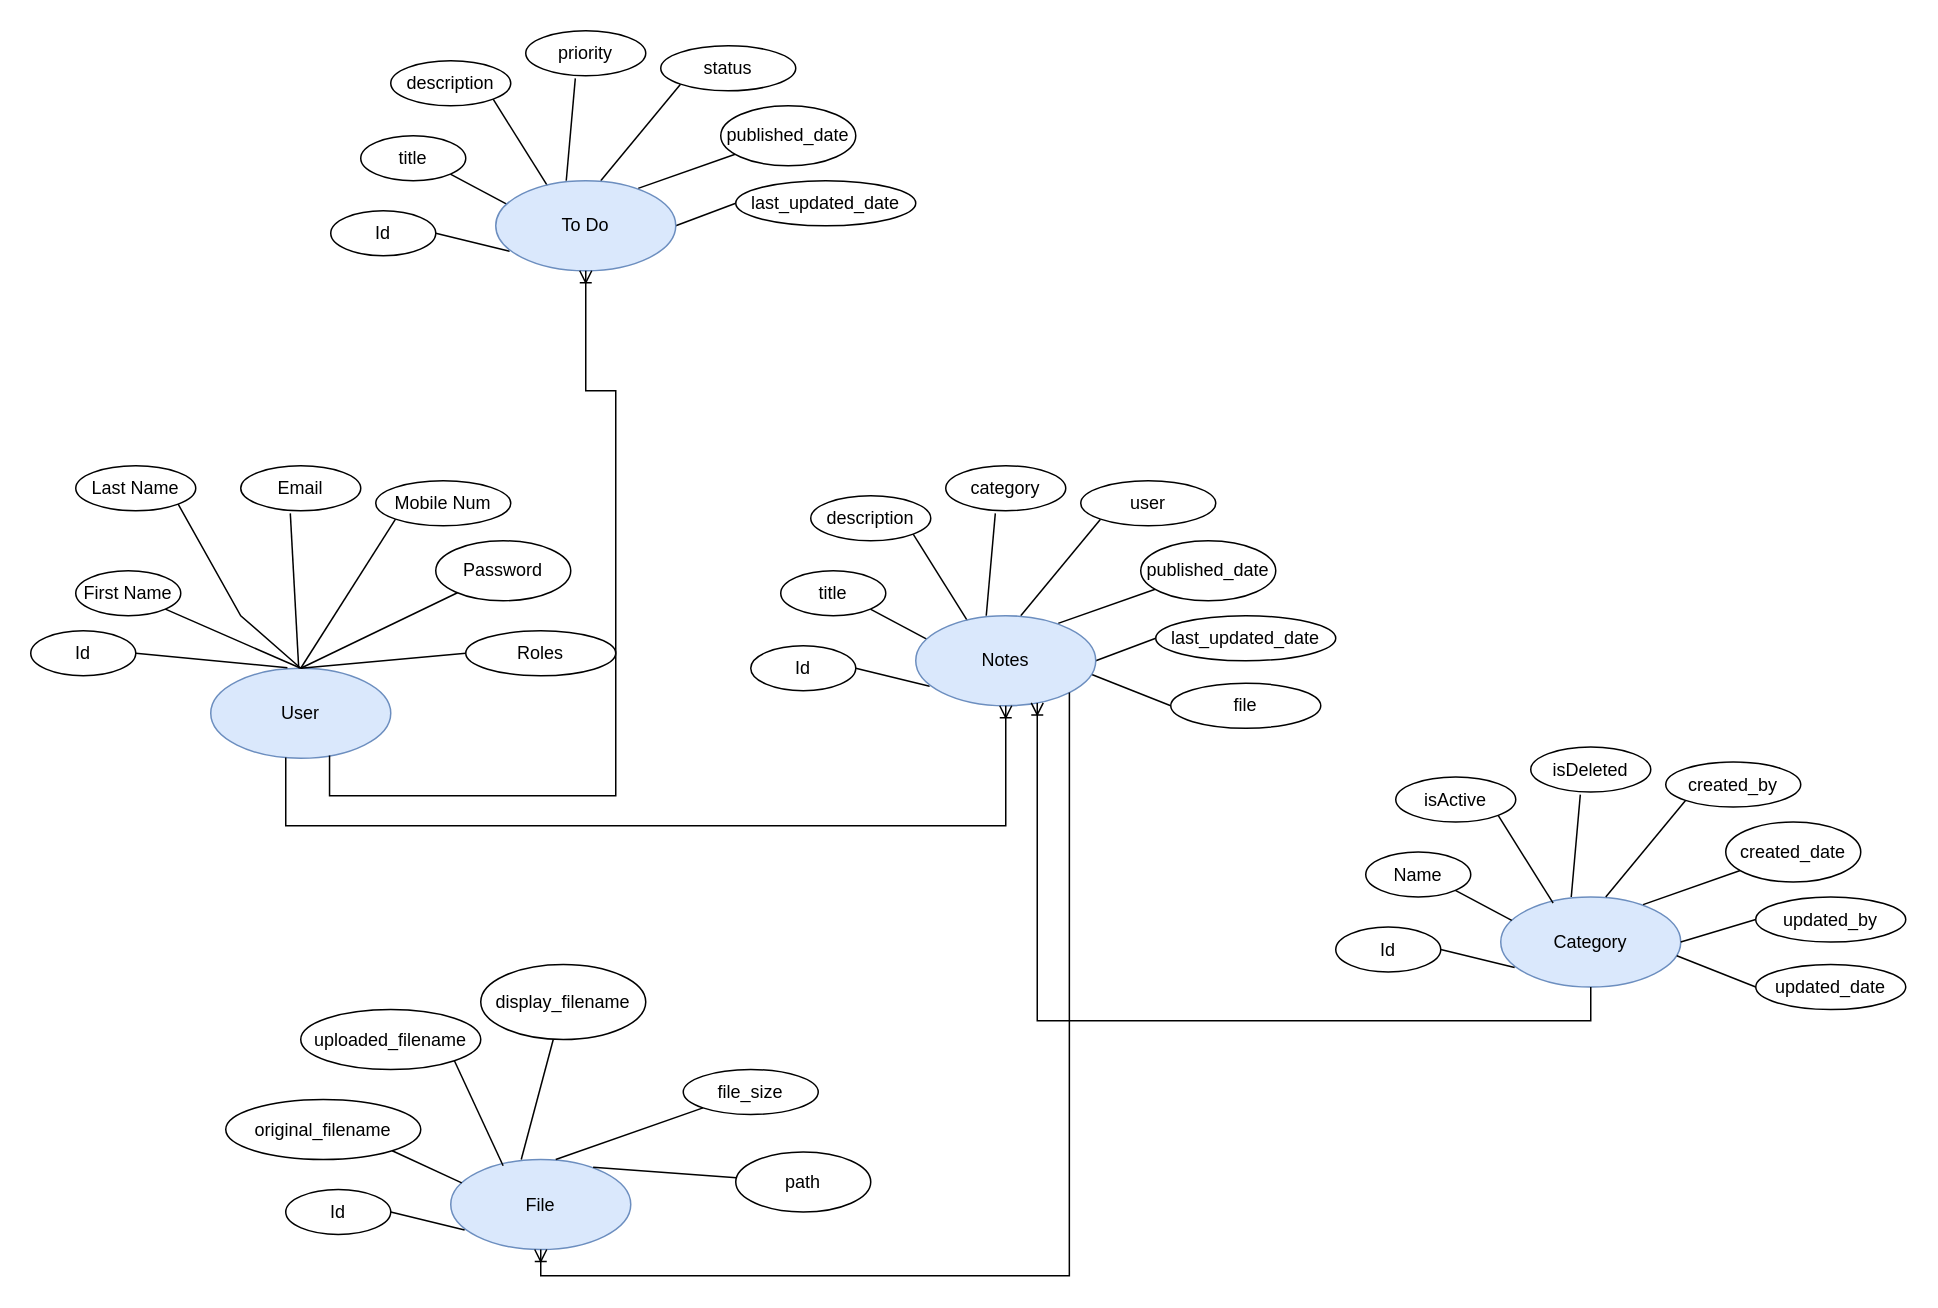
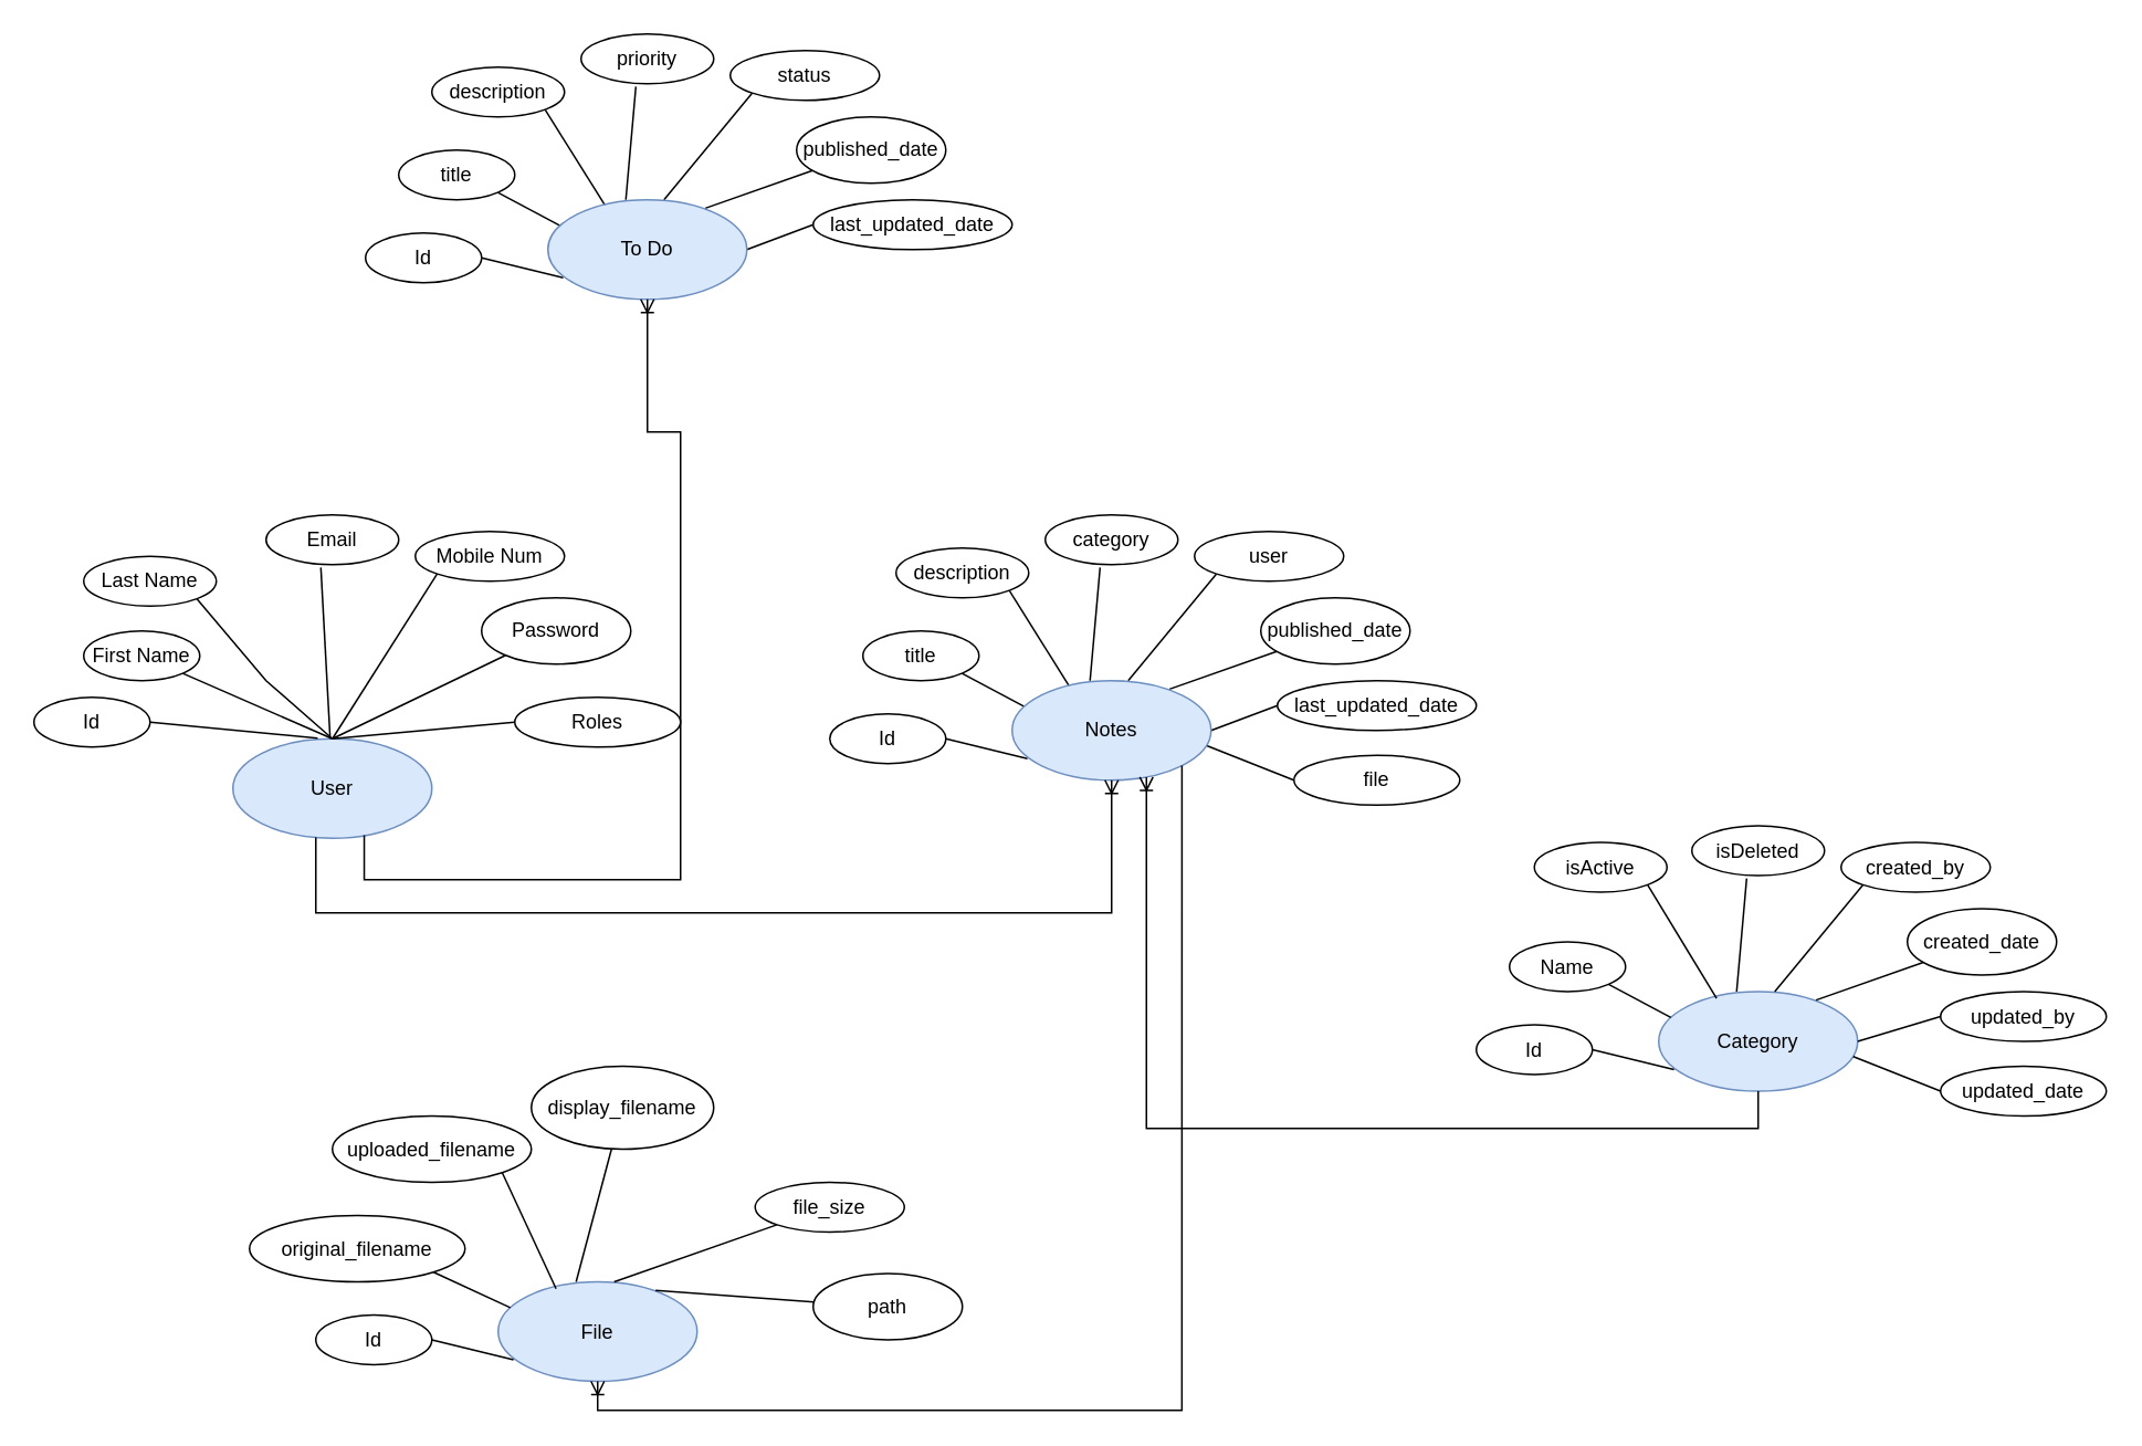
- <mxCell id="4" value="Last Name" style="ellipse;whiteSpace=wrap;html=1;" vertex="1" parent="1"><mxGeometry x="50" y="310" width="80" height="30" as="geometry" /></mxCell>
+ <mxCell id="4" value="Last Name" style="ellipse;whiteSpace=wrap;html=1;" vertex="1" parent="1"><mxGeometry x="50" y="335" width="80" height="30" as="geometry" /></mxCell>
- <mxCell id="19" value="isActive" style="ellipse;whiteSpace=wrap;html=1;" vertex="1" parent="1"><mxGeometry x="930" y="517.5" width="80" height="30" as="geometry" /></mxCell>
+ <mxCell id="19" value="isActive" style="ellipse;whiteSpace=wrap;html=1;" vertex="1" parent="1"><mxGeometry x="925" y="507.5" width="80" height="30" as="geometry" /></mxCell>
